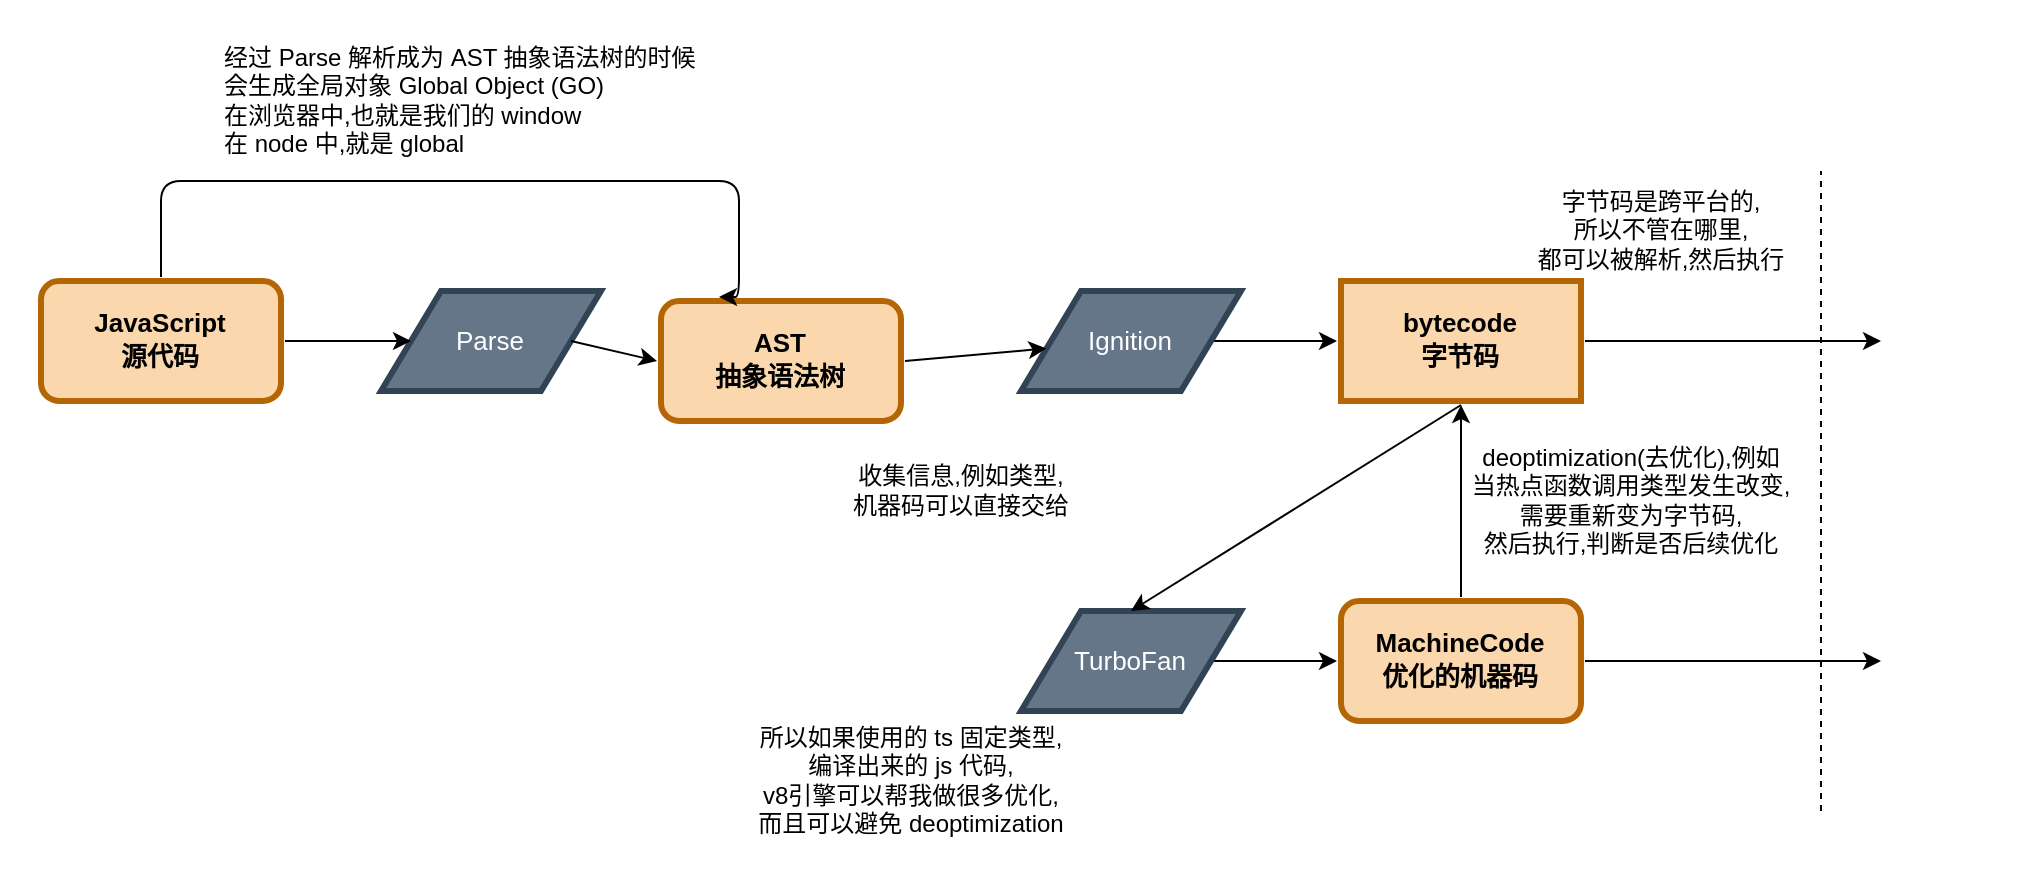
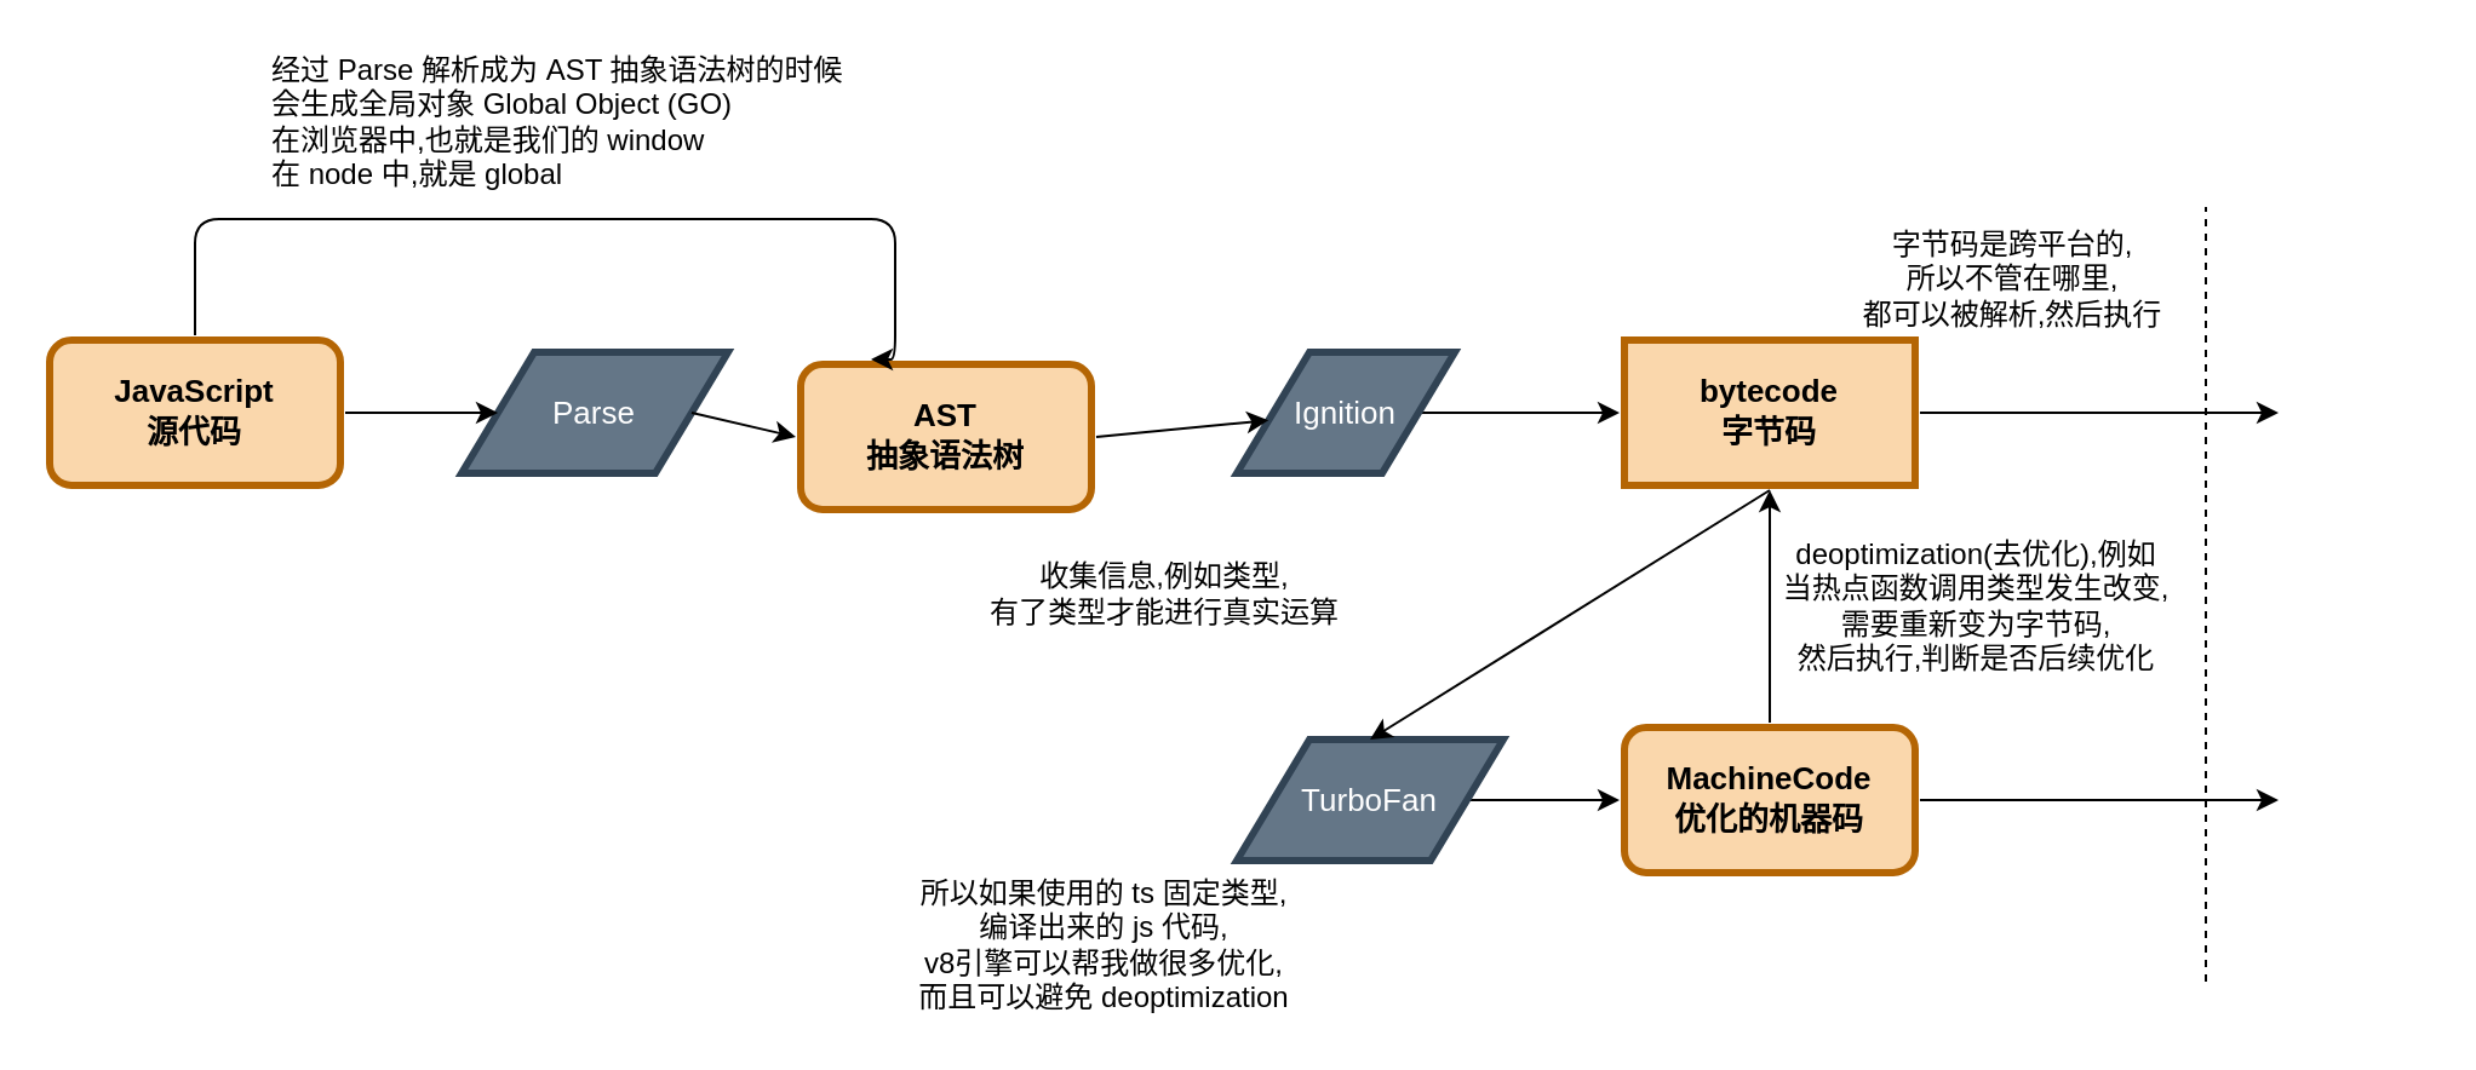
- <mxCell id="8" value="&lt;p style=&quot;line-height: 1.2&quot;&gt;Ignition&lt;/p&gt;" style="shape=parallelogram;perimeter=parallelogramPerimeter;whiteSpace=wrap;html=1;fixedSize=1;glass=1;fontSize=13;fontColor=#ffffff;strokeColor=#314354;strokeWidth=3;fillColor=#647687;size=30;" vertex="1" parent="1"><mxGeometry x="510" y="145" width="110" height="50" as="geometry" /></mxCell>
+ <mxCell id="8" value="&lt;p style=&quot;line-height: 1.2&quot;&gt;Ignition&lt;/p&gt;" style="shape=parallelogram;perimeter=parallelogramPerimeter;whiteSpace=wrap;html=1;fixedSize=1;glass=1;fontSize=13;fontColor=#ffffff;strokeColor=#314354;strokeWidth=3;fillColor=#647687;size=30;" vertex="1" parent="1"><mxGeometry x="510" y="145" width="90" height="50" as="geometry" /></mxCell>
- <mxCell id="20" value="收集信息,例如类型,&lt;br&gt;机器码可以直接交给" style="text;html=1;align=center;verticalAlign=middle;resizable=0;points=[];autosize=1;strokeColor=none;fillColor=default;fontSize=12;fontColor=#23333;labelBackgroundColor=default;" vertex="1" parent="1"><mxGeometry x="400" y="230" width="160" height="30" as="geometry" /></mxCell>
+ <mxCell id="20" value="收集信息,例如类型,&lt;br&gt;有了类型才能进行真实运算" style="text;html=1;align=center;verticalAlign=middle;resizable=0;points=[];autosize=1;strokeColor=none;fillColor=default;fontSize=12;fontColor=#23333;labelBackgroundColor=default;" vertex="1" parent="1"><mxGeometry x="400" y="230" width="160" height="30" as="geometry" /></mxCell>
